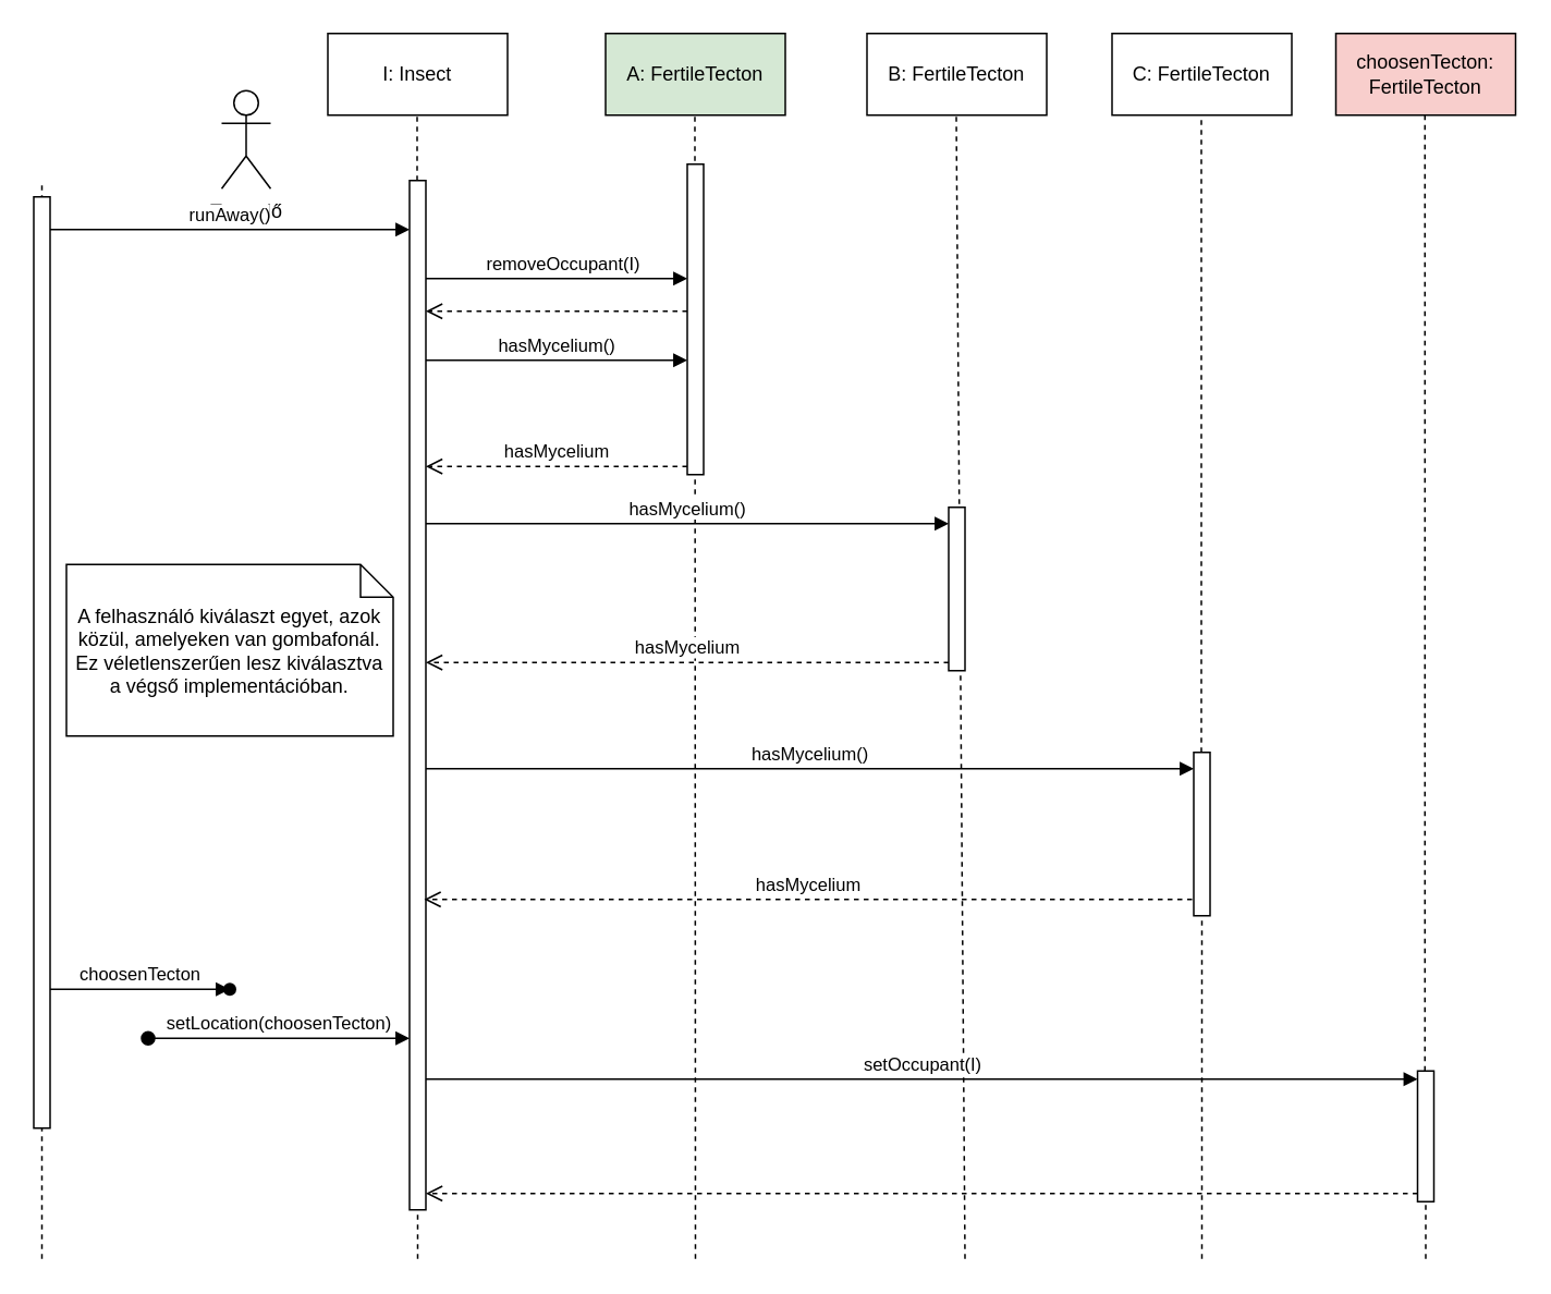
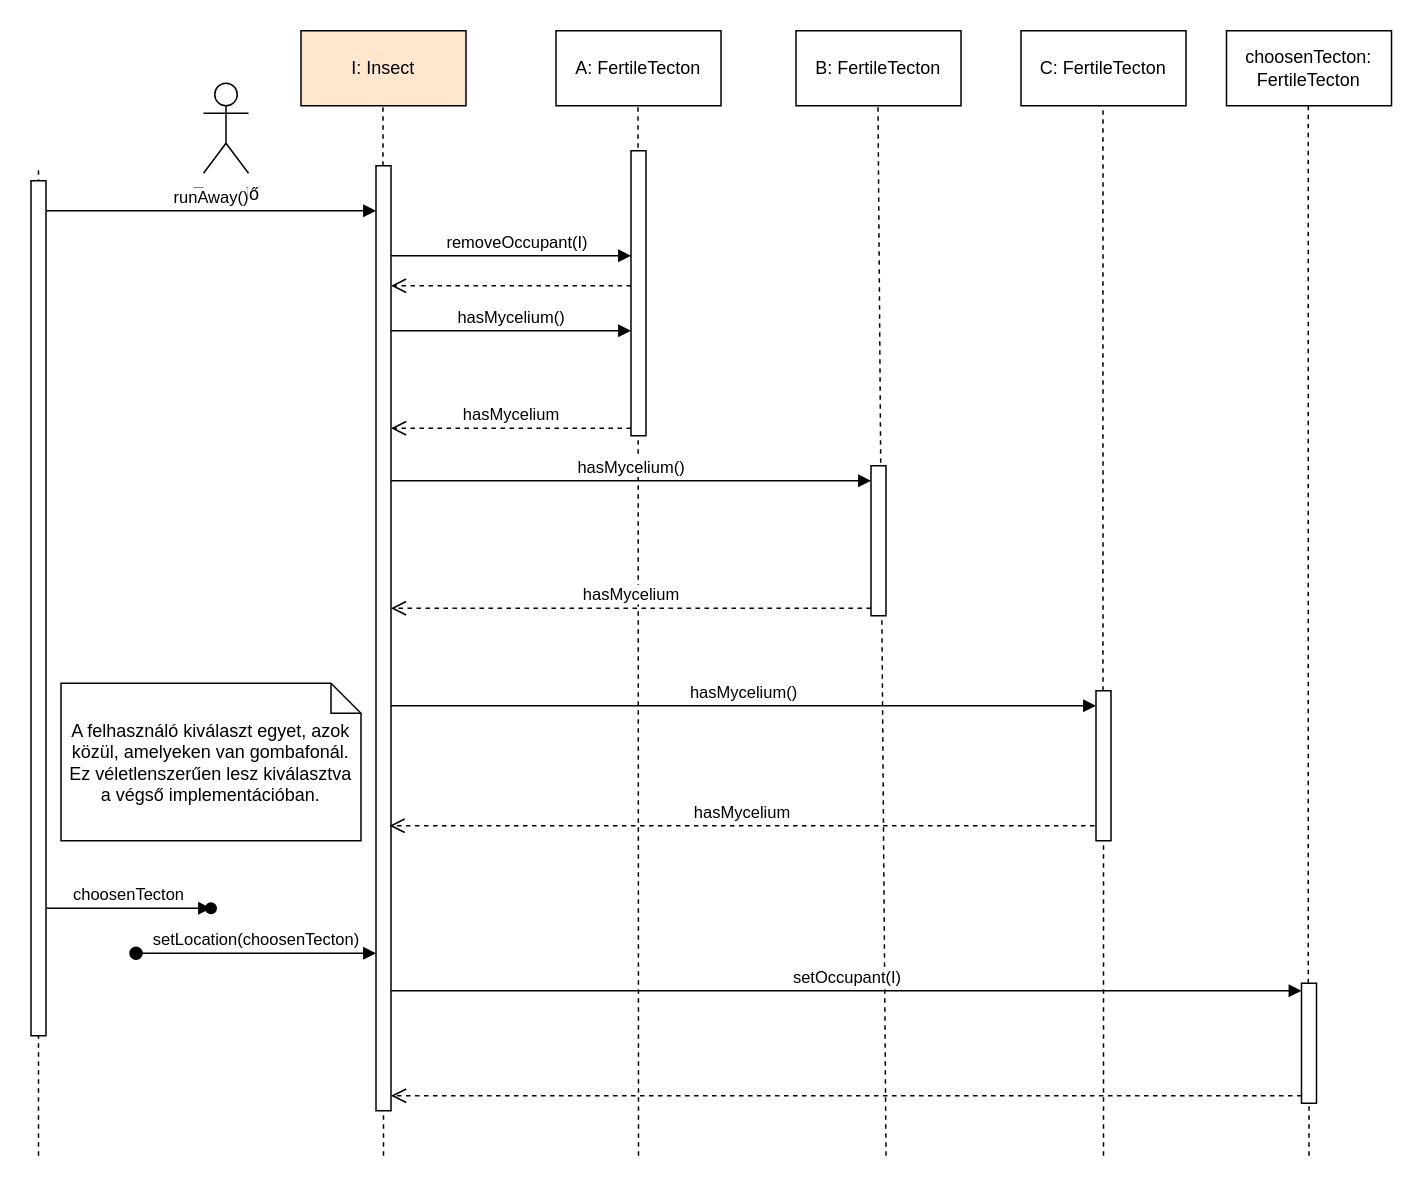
- <mxCell id="4" value="I: Insect" style="html=1;whiteSpace=wrap;" vertex="1" parent="1"><mxGeometry x="200" y="20" width="110" height="50" as="geometry" /></mxCell>
+ <mxCell id="4" value="I: Insect" style="html=1;whiteSpace=wrap;fillColor=#ffe6cc;" vertex="1" parent="1"><mxGeometry x="200" y="20" width="110" height="50" as="geometry" /></mxCell>
- <mxCell id="3" value="A: FertileTecton" style="html=1;whiteSpace=wrap;fillColor=#d5e8d4;" vertex="1" parent="1"><mxGeometry x="370" y="20" width="110" height="50" as="geometry" /></mxCell>
+ <mxCell id="3" value="A: FertileTecton" style="html=1;whiteSpace=wrap;" vertex="1" parent="1"><mxGeometry x="370" y="20" width="110" height="50" as="geometry" /></mxCell>
- <mxCell id="30" value="choosenTecton: FertileTecton" style="html=1;whiteSpace=wrap;fillColor=#f8cecc;" vertex="1" parent="1"><mxGeometry x="817" y="20" width="110" height="50" as="geometry" /></mxCell>
+ <mxCell id="30" value="choosenTecton: FertileTecton" style="html=1;whiteSpace=wrap;" vertex="1" parent="1"><mxGeometry x="817" y="20" width="110" height="50" as="geometry" /></mxCell>
- <mxCell id="29" value="&lt;div&gt;A felhasználó kiválaszt egyet, azok közül, amelyeken van gombafonál.&lt;/div&gt;&lt;div&gt;Ez véletlenszerűen lesz kiválasztva a végső implementációban.&lt;/div&gt;" style="shape=note;size=20;whiteSpace=wrap;html=1;" vertex="1" parent="1"><mxGeometry x="40" y="345" width="200" height="105" as="geometry" /></mxCell>
+ <mxCell id="29" value="&lt;div&gt;A felhasználó kiválaszt egyet, azok közül, amelyeken van gombafonál.&lt;/div&gt;&lt;div&gt;Ez véletlenszerűen lesz kiválasztva a végső implementációban.&lt;/div&gt;" style="shape=note;size=20;whiteSpace=wrap;html=1;" vertex="1" parent="1"><mxGeometry x="40" y="455" width="200" height="105" as="geometry" /></mxCell>
